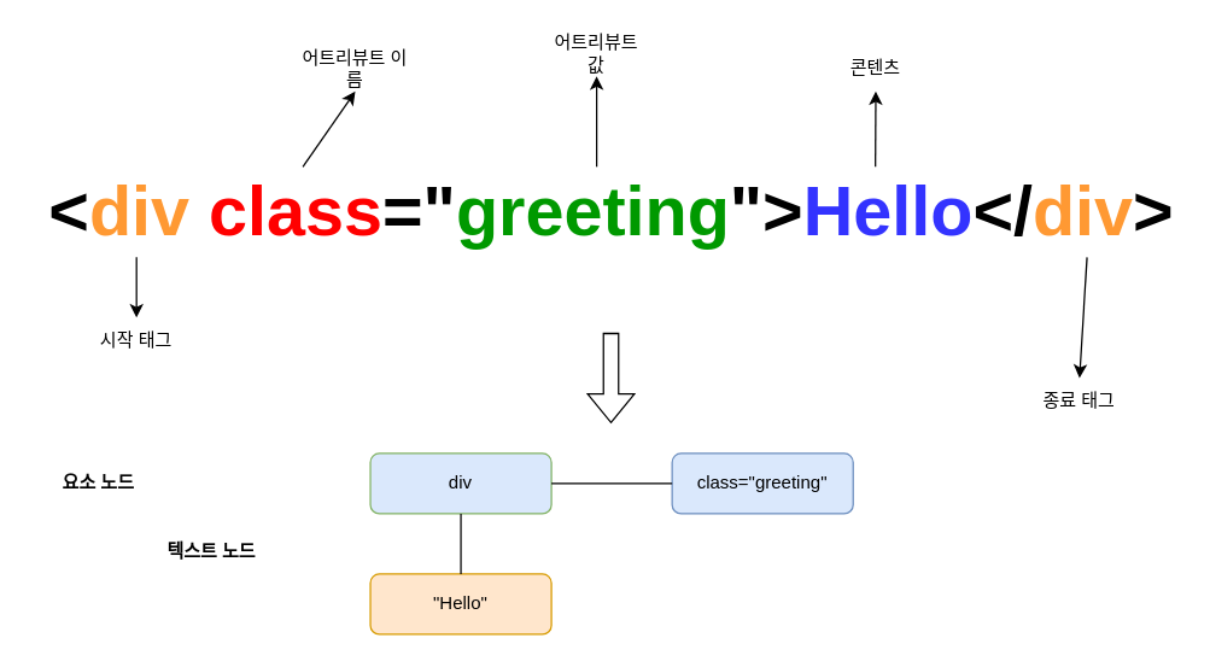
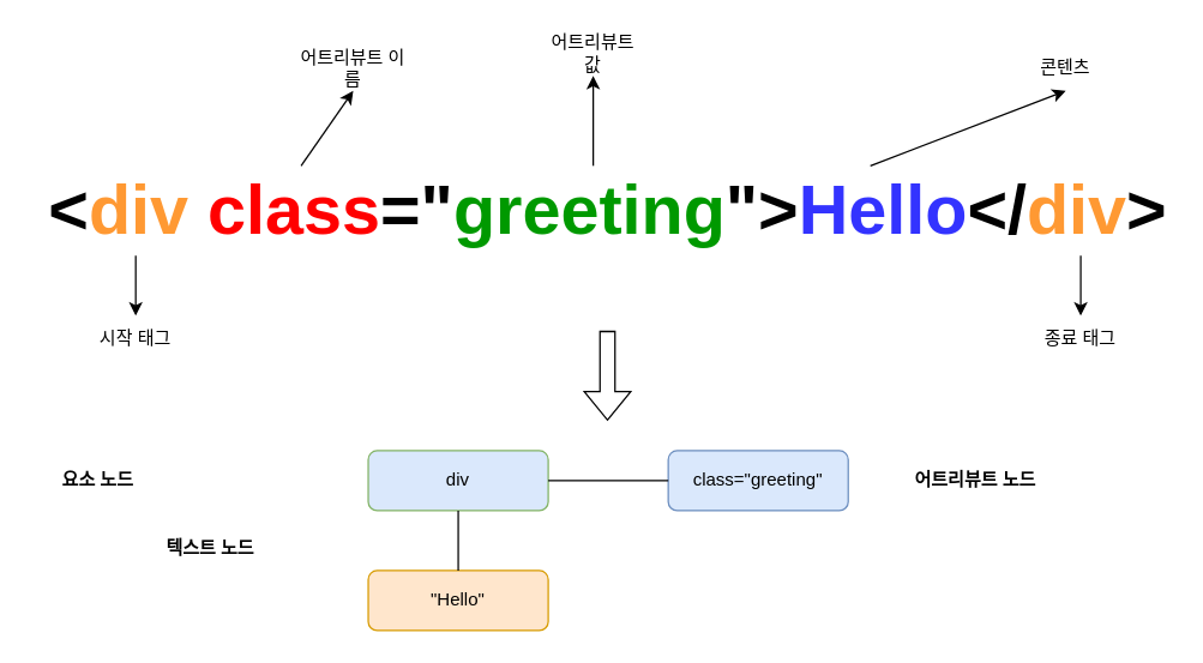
- <mxCell id="4" value="콘텐츠" style="text;html=1;strokeColor=none;fillColor=none;align=center;verticalAlign=middle;whiteSpace=wrap;rounded=0;fontSize=12;fontColor=#000000;" vertex="1" parent="1"><mxGeometry x="550" y="30" width="60" height="30" as="geometry" /></mxCell>
+ <mxCell id="4" value="콘텐츠" style="text;html=1;strokeColor=none;fillColor=none;align=center;verticalAlign=middle;whiteSpace=wrap;rounded=0;fontSize=12;fontColor=#000000;" vertex="1" parent="1"><mxGeometry x="680" y="30" width="60" height="30" as="geometry" /></mxCell>
- <mxCell id="5" value="종료 태그" style="text;html=1;strokeColor=none;fillColor=none;align=center;verticalAlign=middle;whiteSpace=wrap;rounded=0;fontSize=12;fontColor=#000000;" vertex="1" parent="1"><mxGeometry x="685" y="250" width="60" height="30" as="geometry" /></mxCell>
+ <mxCell id="5" value="종료 태그" style="text;html=1;strokeColor=none;fillColor=none;align=center;verticalAlign=middle;whiteSpace=wrap;rounded=0;fontSize=12;fontColor=#000000;" vertex="1" parent="1"><mxGeometry x="690" y="210" width="60" height="30" as="geometry" /></mxCell>
+ <mxCell id="17" value="&lt;b&gt;어트리뷰트 노드&lt;/b&gt;" style="text;html=1;strokeColor=none;fillColor=none;align=center;verticalAlign=middle;whiteSpace=wrap;rounded=0;fontSize=12;fontColor=#000000;" vertex="1" parent="1"><mxGeometry x="605" y="305" width="90" height="30" as="geometry" /></mxCell>
